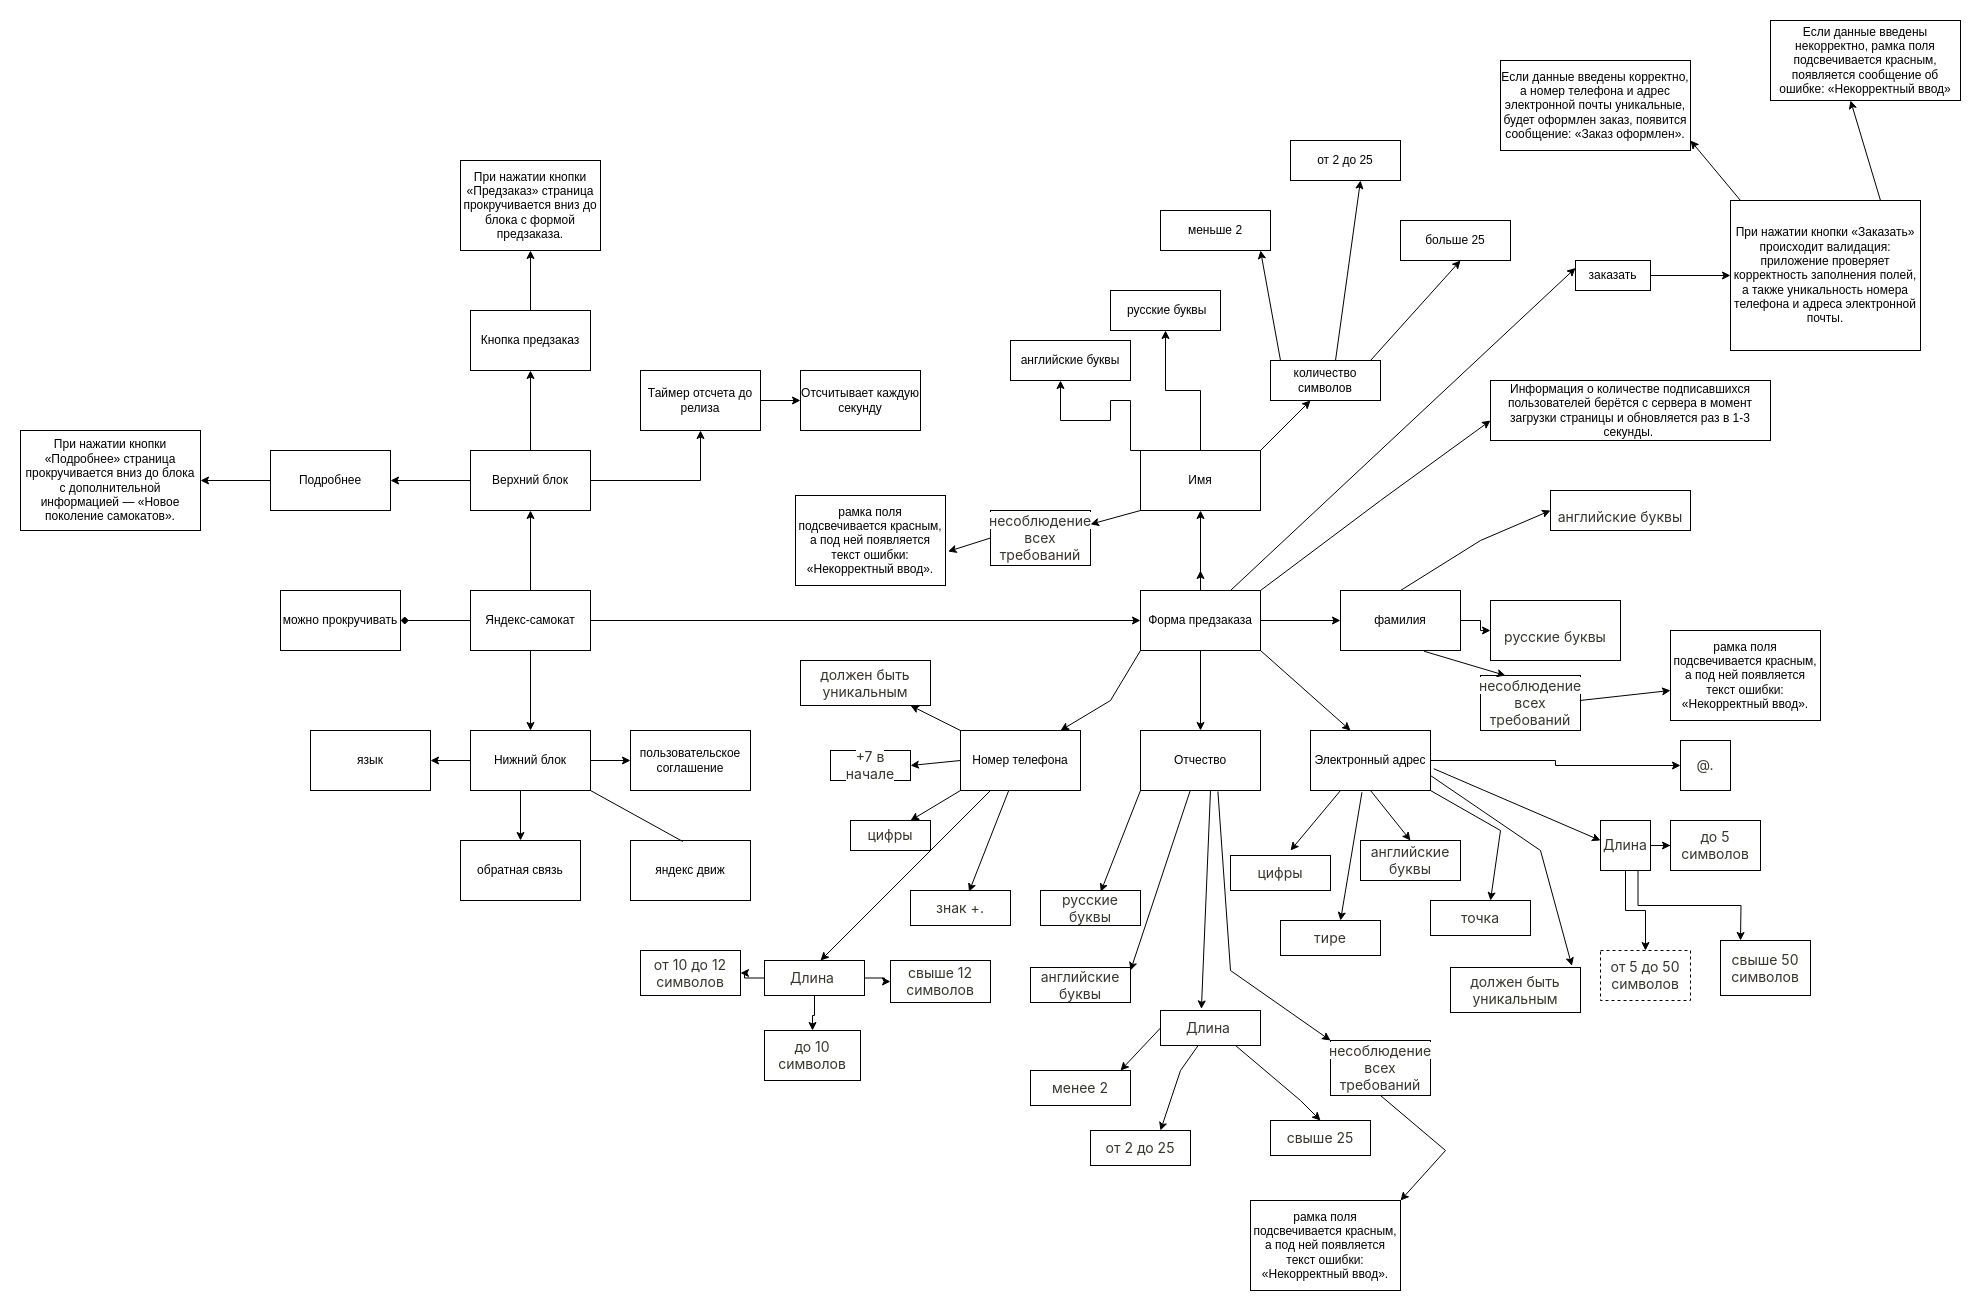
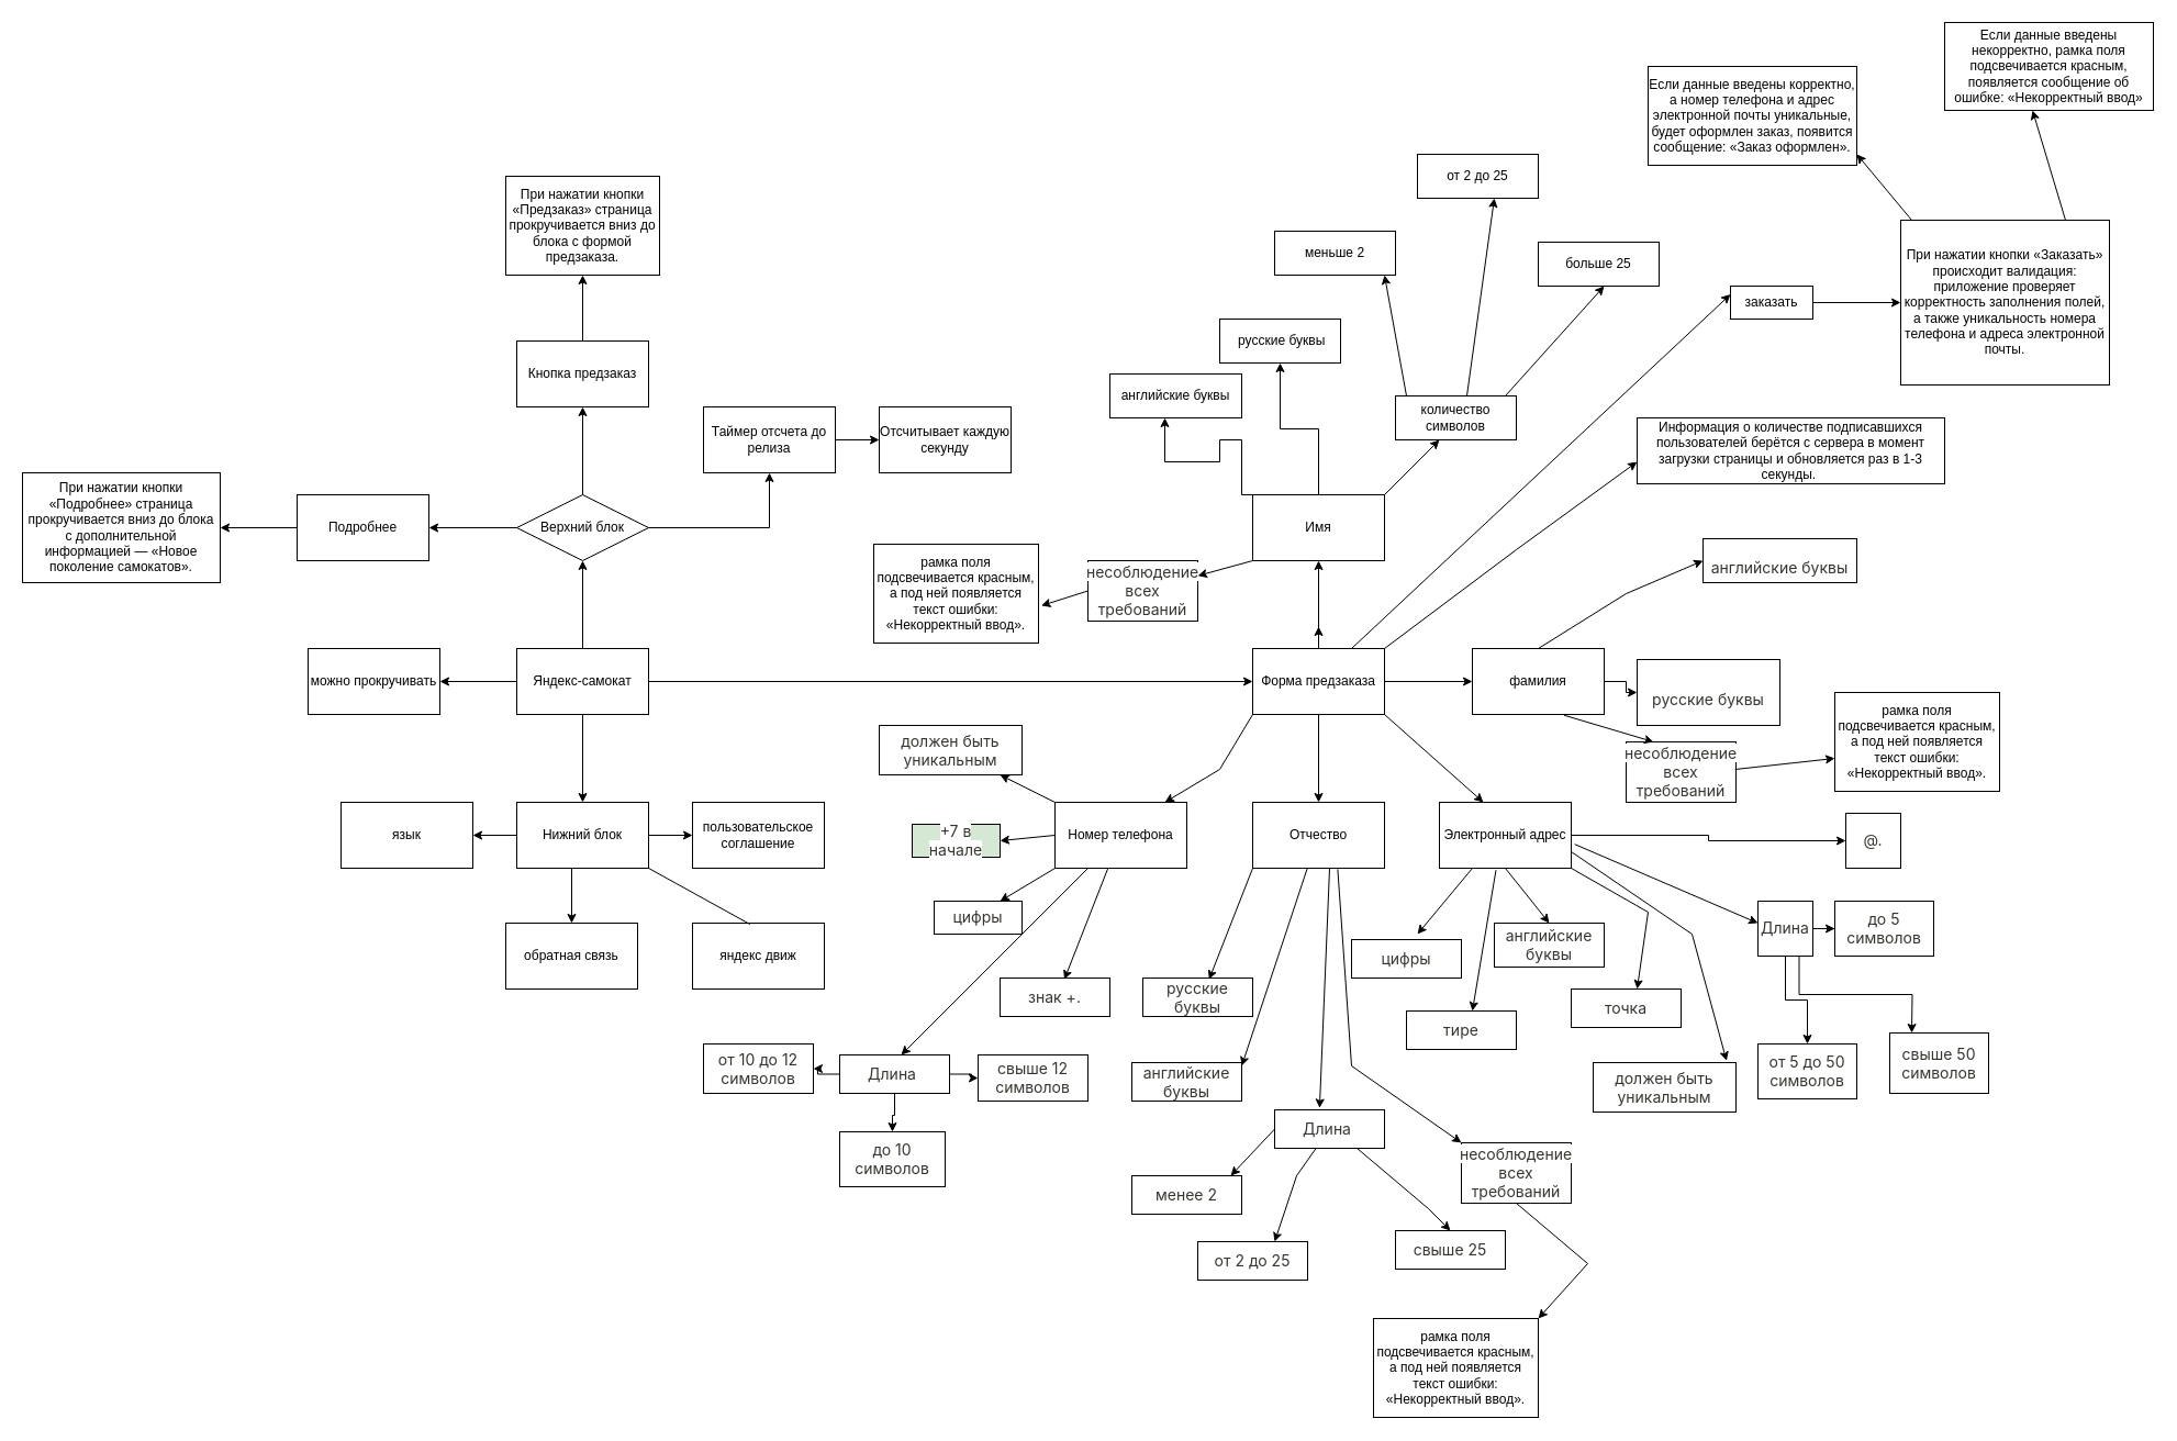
- <mxCell id="9" value="Верхний блок" style="rounded=0;whiteSpace=wrap;html=1;" vertex="1" parent="1"><mxGeometry x="470" y="450" width="120" height="60" as="geometry" /></mxCell>
+ <mxCell id="9" value="Верхний блок" style="rhombus;whiteSpace=wrap;html=1;" vertex="1" parent="1"><mxGeometry x="470" y="450" width="120" height="60" as="geometry" /></mxCell>
- <mxCell id="119" value="" style="edgeStyle=orthogonalEdgeStyle;rounded=0;orthogonalLoop=1;jettySize=auto;html=1;entryX=1;entryY=0.5;entryDx=0;entryDy=0;exitX=0;exitY=0.5;exitDx=0;exitDy=0;endArrow=diamond;" edge="1" parent="1" source="5" target="118"><mxGeometry relative="1" as="geometry"><mxPoint x="460" y="620" as="sourcePoint" /><mxPoint x="400" y="490" as="targetPoint" /><Array as="points" /></mxGeometry></mxCell>
+ <mxCell id="119" value="" style="edgeStyle=orthogonalEdgeStyle;rounded=0;orthogonalLoop=1;jettySize=auto;html=1;entryX=1;entryY=0.5;entryDx=0;entryDy=0;exitX=0;exitY=0.5;exitDx=0;exitDy=0;" edge="1" parent="1" source="5" target="118"><mxGeometry relative="1" as="geometry"><mxPoint x="460" y="620" as="sourcePoint" /><mxPoint x="400" y="490" as="targetPoint" /><Array as="points" /></mxGeometry></mxCell>
- <mxCell id="76" value="&lt;span style=&quot;color: rgb(55, 53, 47); font-family: ui-sans-serif, -apple-system, BlinkMacSystemFont, &amp;quot;Segoe UI&amp;quot;, Helvetica, &amp;quot;Apple Color Emoji&amp;quot;, Arial, sans-serif, &amp;quot;Segoe UI Emoji&amp;quot;, &amp;quot;Segoe UI Symbol&amp;quot;; font-size: 14px; text-align: start; caret-color: rgb(55, 53, 47); background-color: rgb(255, 255, 255);&quot;&gt;+7 в начале&lt;/span&gt;" style="rounded=0;whiteSpace=wrap;html=1;" vertex="1" parent="1"><mxGeometry x="830" y="750" width="80" height="30" as="geometry" /></mxCell>
+ <mxCell id="76" value="&lt;span style=&quot;color: rgb(55, 53, 47); font-family: ui-sans-serif, -apple-system, BlinkMacSystemFont, &amp;quot;Segoe UI&amp;quot;, Helvetica, &amp;quot;Apple Color Emoji&amp;quot;, Arial, sans-serif, &amp;quot;Segoe UI Emoji&amp;quot;, &amp;quot;Segoe UI Symbol&amp;quot;; font-size: 14px; text-align: start; caret-color: rgb(55, 53, 47); background-color: rgb(255, 255, 255);&quot;&gt;+7 в начале&lt;/span&gt;" style="rounded=0;whiteSpace=wrap;html=1;fillColor=#d5e8d4;" vertex="1" parent="1"><mxGeometry x="830" y="750" width="80" height="30" as="geometry" /></mxCell>
- <mxCell id="91" value="&lt;span style=&quot;color: rgb(55, 53, 47); font-family: ui-sans-serif, -apple-system, BlinkMacSystemFont, &amp;quot;Segoe UI&amp;quot;, Helvetica, &amp;quot;Apple Color Emoji&amp;quot;, Arial, sans-serif, &amp;quot;Segoe UI Emoji&amp;quot;, &amp;quot;Segoe UI Symbol&amp;quot;; font-size: 14px; text-align: start; caret-color: rgb(55, 53, 47); background-color: rgb(255, 255, 255);&quot;&gt;от 5 до 50 символов&lt;/span&gt;" style="rounded=0;whiteSpace=wrap;html=1;dashed=1;" vertex="1" parent="1"><mxGeometry x="1600" y="950" width="90" height="50" as="geometry" /></mxCell>
+ <mxCell id="91" value="&lt;span style=&quot;color: rgb(55, 53, 47); font-family: ui-sans-serif, -apple-system, BlinkMacSystemFont, &amp;quot;Segoe UI&amp;quot;, Helvetica, &amp;quot;Apple Color Emoji&amp;quot;, Arial, sans-serif, &amp;quot;Segoe UI Emoji&amp;quot;, &amp;quot;Segoe UI Symbol&amp;quot;; font-size: 14px; text-align: start; caret-color: rgb(55, 53, 47); background-color: rgb(255, 255, 255);&quot;&gt;от 5 до 50 символов&lt;/span&gt;" style="rounded=0;whiteSpace=wrap;html=1;" vertex="1" parent="1"><mxGeometry x="1600" y="950" width="90" height="50" as="geometry" /></mxCell>
